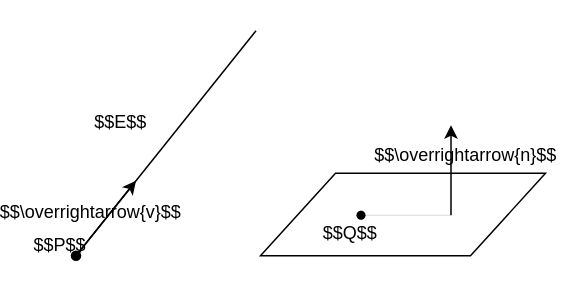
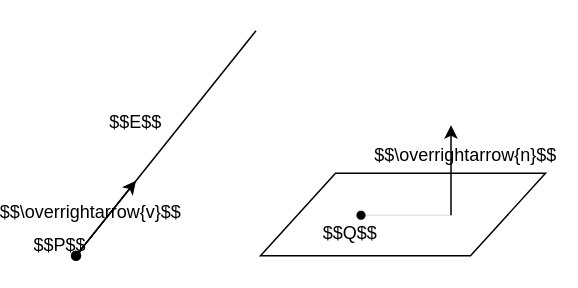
- <mxCell id="3" value="$$E$$" style="text;html=1;strokeColor=none;fillColor=none;align=center;verticalAlign=middle;whiteSpace=wrap;rounded=0;" vertex="1" parent="1"><mxGeometry x="40" y="66" width="60" height="30" as="geometry" /></mxCell>
+ <mxCell id="3" value="$$E$$" style="text;html=1;strokeColor=none;fillColor=none;align=center;verticalAlign=middle;whiteSpace=wrap;rounded=0;" vertex="1" parent="1"><mxGeometry x="50" y="66" width="60" height="30" as="geometry" /></mxCell>
